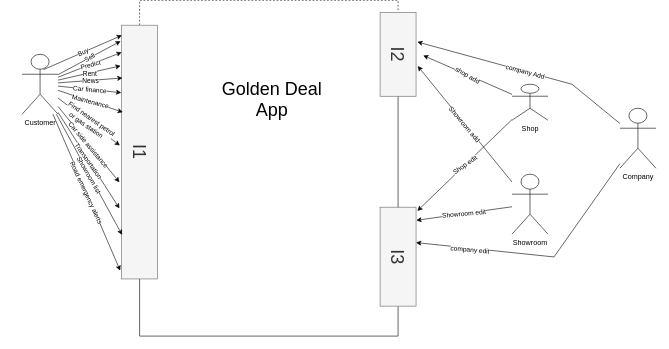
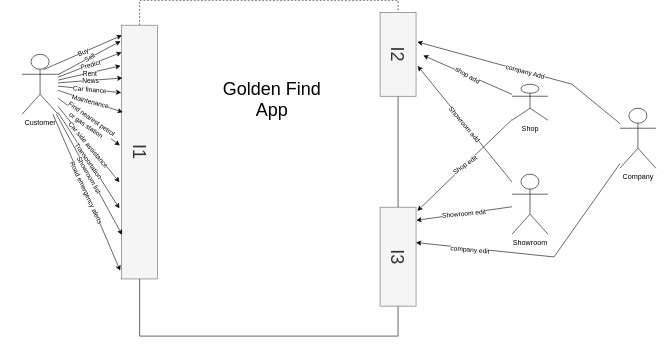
- <mxCell id="12" value="&lt;font style=&quot;font-size: 30px;&quot;&gt;Golden Deal&lt;br&gt;App&lt;br&gt;&lt;/font&gt;" style="text;html=1;strokeColor=none;fillColor=none;align=center;verticalAlign=middle;whiteSpace=wrap;rounded=0;" parent="1" vertex="1"><mxGeometry x="363" y="90" width="180" height="70" as="geometry" /></mxCell>
+ <mxCell id="12" value="&lt;font style=&quot;font-size: 30px;&quot;&gt;Golden Find&lt;br&gt;App&lt;br&gt;&lt;/font&gt;" style="text;html=1;strokeColor=none;fillColor=none;align=center;verticalAlign=middle;whiteSpace=wrap;rounded=0;" parent="1" vertex="1"><mxGeometry x="363" y="90" width="180" height="70" as="geometry" /></mxCell>
